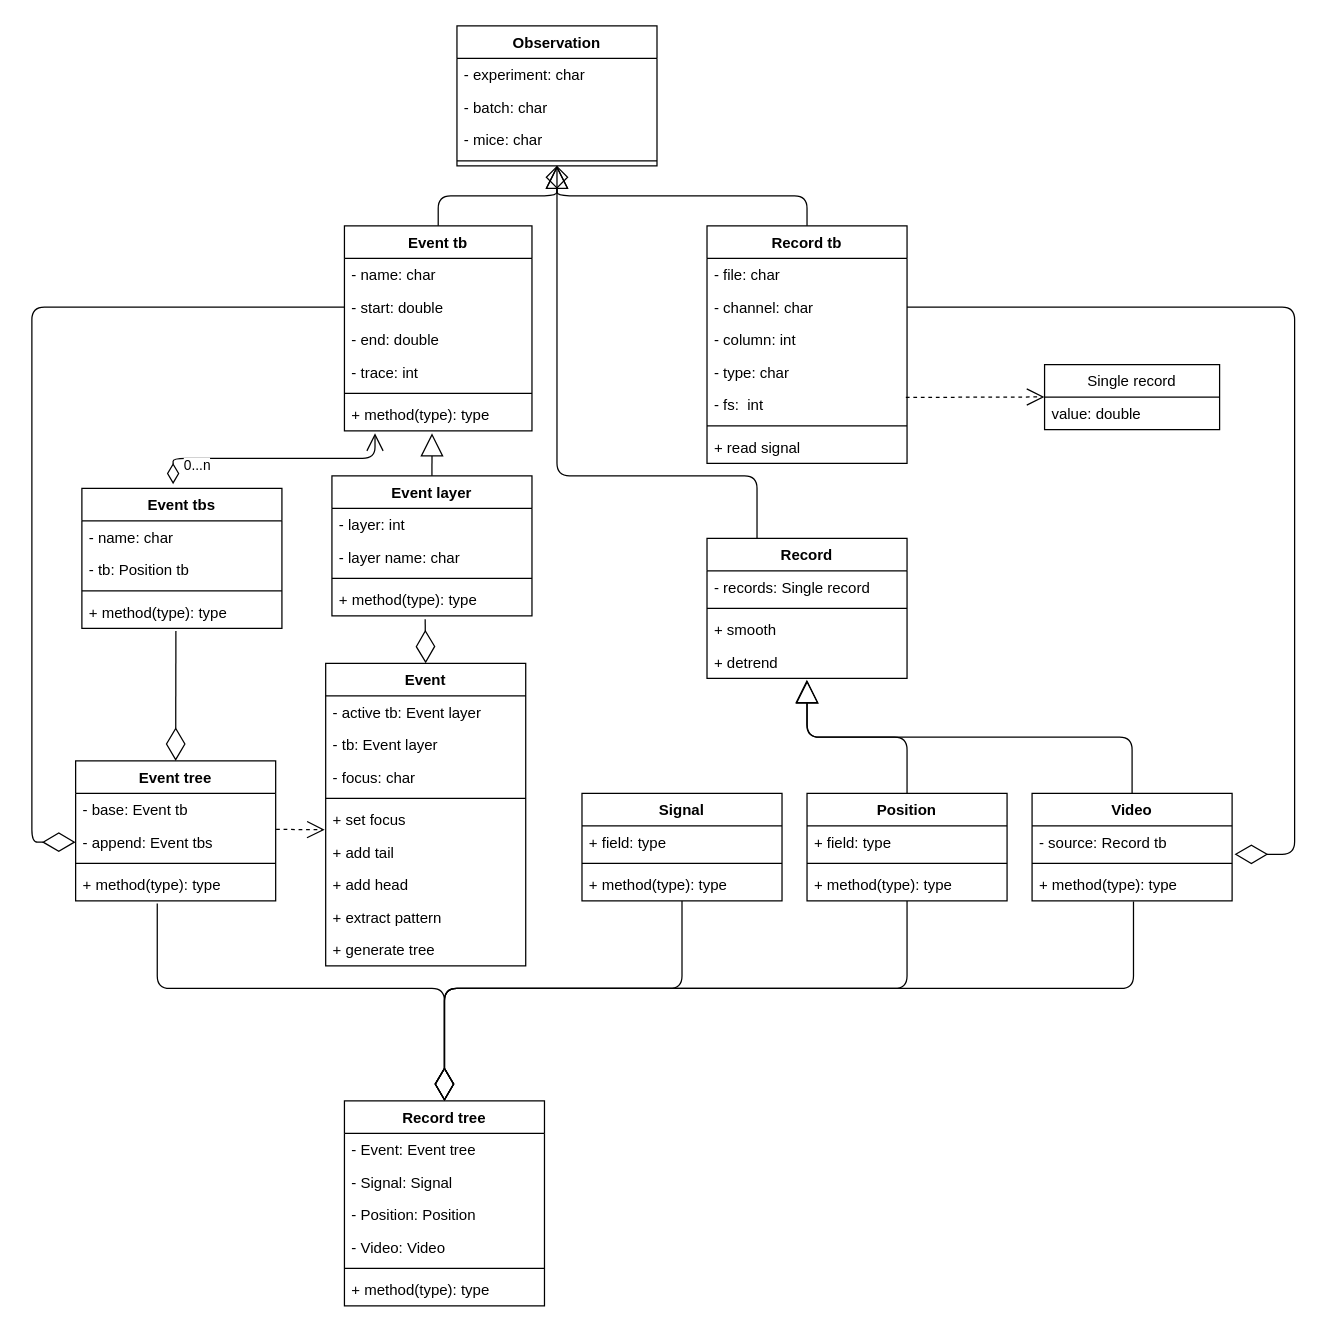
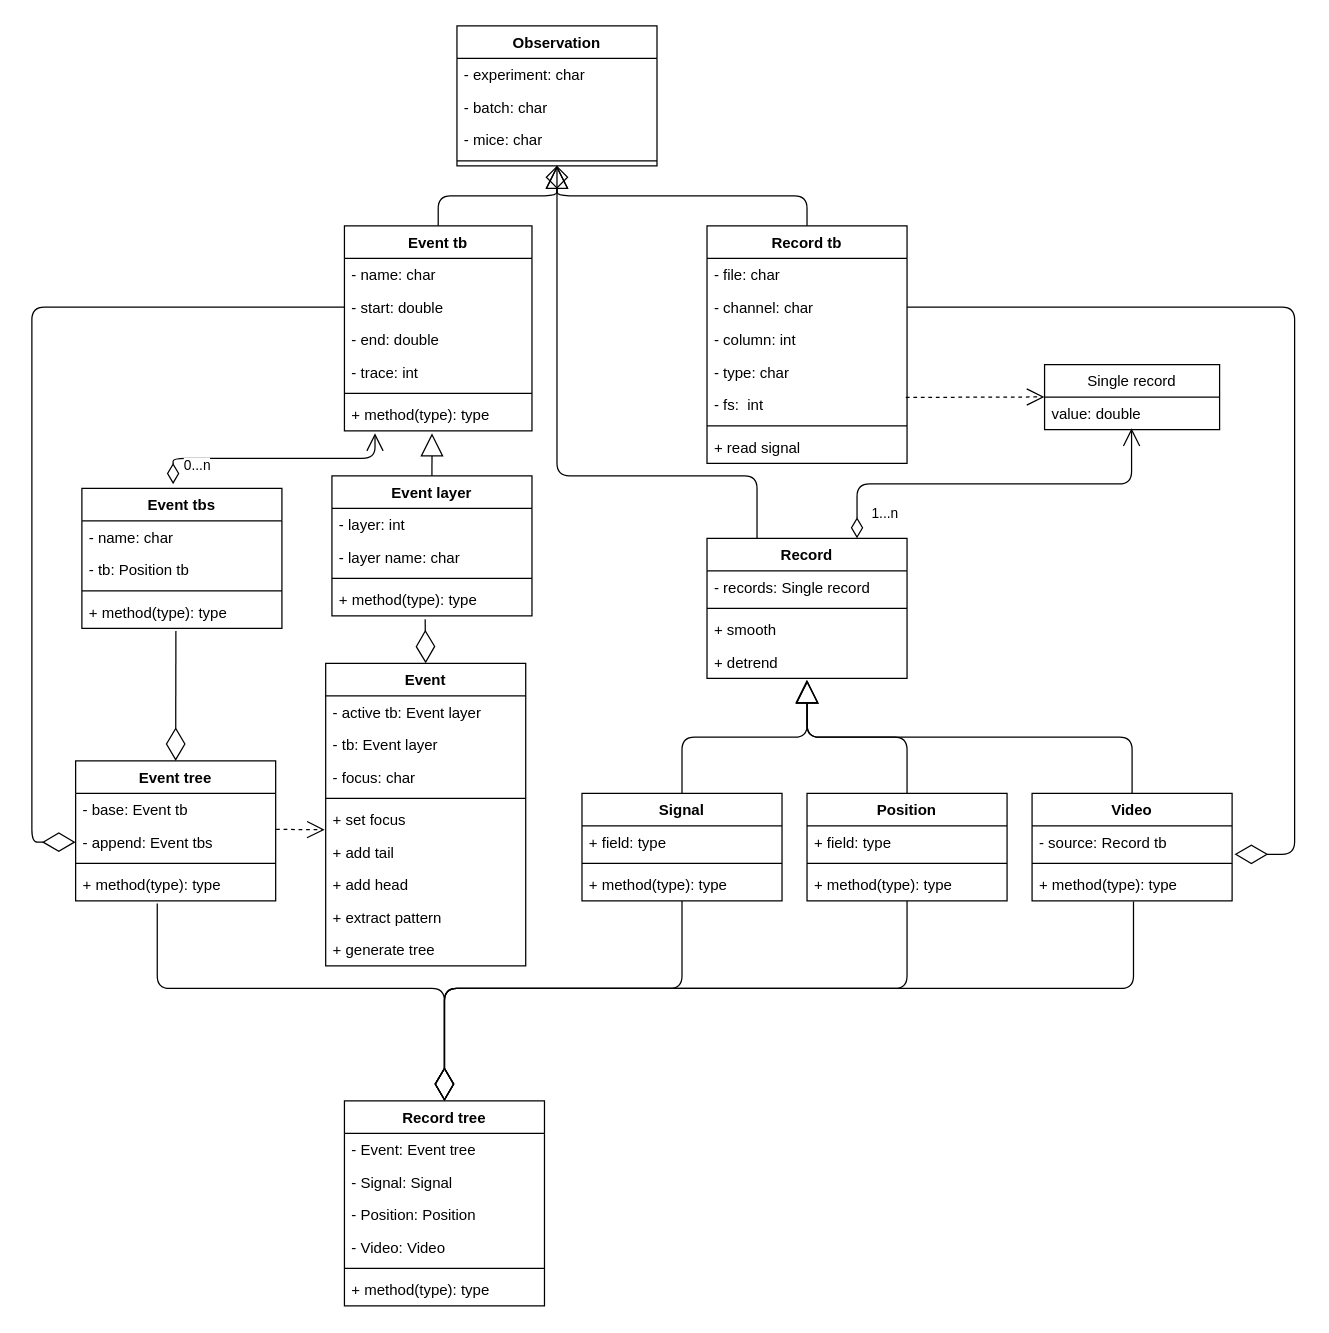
+ <mxCell id="91" value="1...n" style="endArrow=open;html=1;endSize=12;startArrow=diamondThin;startSize=14;startFill=0;edgeStyle=orthogonalEdgeStyle;align=left;verticalAlign=bottom;elbow=vertical;entryX=0.497;entryY=0.962;entryDx=0;entryDy=0;entryPerimeter=0;exitX=0.75;exitY=0;exitDx=0;exitDy=0;" parent="1" source="32" target="89" edge="1"><mxGeometry x="-0.928" y="-10" relative="1" as="geometry"><mxPoint x="590" y="390" as="sourcePoint" /><mxPoint x="750" y="390" as="targetPoint" /><mxPoint as="offset" /></mxGeometry></mxCell>
+ <mxCell id="49" value="" style="endArrow=block;endSize=16;endFill=0;html=1;exitX=0.5;exitY=0;exitDx=0;exitDy=0;edgeStyle=elbowEdgeStyle;entryX=0.501;entryY=1.062;entryDx=0;entryDy=0;entryPerimeter=0;elbow=vertical;" parent="1" source="37" target="36" edge="1"><mxGeometry width="160" relative="1" as="geometry"><mxPoint x="580" y="470" as="sourcePoint" /><mxPoint x="740" y="470" as="targetPoint" /></mxGeometry></mxCell>
